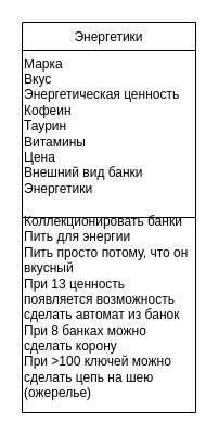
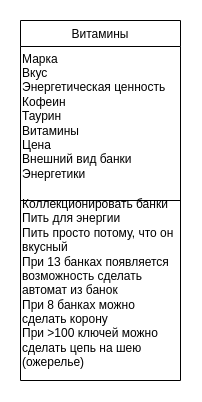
- <mxCell id="2" value="Энергетики" style="swimlane;fontStyle=0;align=center;verticalAlign=top;childLayout=stackLayout;horizontal=1;startSize=26;horizontalStack=0;resizeParent=1;resizeLast=0;collapsible=1;marginBottom=0;rounded=0;shadow=0;strokeWidth=1;" parent="1" vertex="1"><mxGeometry x="20" y="20" width="160" height="360" as="geometry"><mxRectangle x="550" y="140" width="160" height="26" as="alternateBounds" /></mxGeometry></mxCell>
+ <mxCell id="2" value="Витамины" style="swimlane;fontStyle=0;align=center;verticalAlign=top;childLayout=stackLayout;horizontal=1;startSize=26;horizontalStack=0;resizeParent=1;resizeLast=0;collapsible=1;marginBottom=0;rounded=0;shadow=0;strokeWidth=1;" parent="1" vertex="1"><mxGeometry x="20" y="20" width="160" height="360" as="geometry"><mxRectangle x="550" y="140" width="160" height="26" as="alternateBounds" /></mxGeometry></mxCell>
- <mxCell id="5" value="&lt;div&gt;Коллекционировать банки&lt;/div&gt;&lt;div&gt;Пить для энергии&lt;/div&gt;&lt;div&gt;Пить просто потому, что он вкусный&lt;/div&gt;&lt;div&gt;При 13 ценность появляется возможность сделать автомат из банок&lt;/div&gt;&lt;div&gt;При 8 банках можно сделать корону&lt;/div&gt;&lt;div&gt;При &amp;gt;100 ключей можно сделать цепь на шею (ожерелье)&lt;/div&gt;&lt;div&gt;&lt;br&gt;&lt;/div&gt;" style="text;html=1;strokeColor=none;fillColor=none;align=left;verticalAlign=middle;whiteSpace=wrap;rounded=0;" vertex="1" parent="2"><mxGeometry y="180" width="160" height="180" as="geometry" /></mxCell>
+ <mxCell id="5" value="&lt;div&gt;Коллекционировать банки&lt;/div&gt;&lt;div&gt;Пить для энергии&lt;/div&gt;&lt;div&gt;Пить просто потому, что он вкусный&lt;/div&gt;&lt;div&gt;При 13 банках появляется возможность сделать автомат из банок&lt;/div&gt;&lt;div&gt;При 8 банках можно сделать корону&lt;/div&gt;&lt;div&gt;При &amp;gt;100 ключей можно сделать цепь на шею (ожерелье)&lt;/div&gt;&lt;div&gt;&lt;br&gt;&lt;/div&gt;" style="text;html=1;strokeColor=none;fillColor=none;align=left;verticalAlign=middle;whiteSpace=wrap;rounded=0;" vertex="1" parent="2"><mxGeometry y="180" width="160" height="180" as="geometry" /></mxCell>
